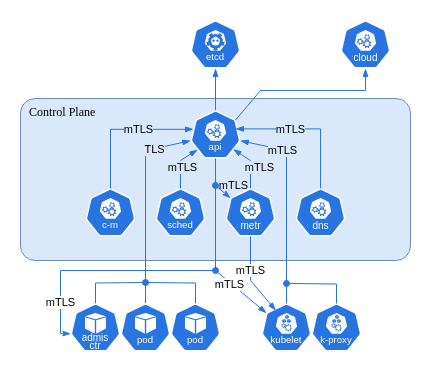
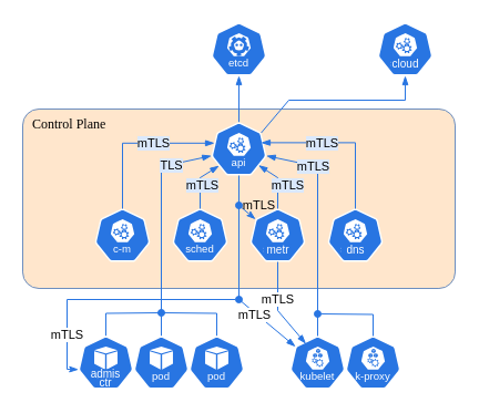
- <mxCell id="2" value="Control Plane" style="rounded=1;whiteSpace=wrap;html=1;fillColor=#DAE8FC;strokeColor=#6C8EBF;verticalAlign=top;fontFamily=Verdana;arcSize=9;align=left;spacingLeft=7;" parent="1" vertex="1"><mxGeometry x="20" y="98" width="390" height="162" as="geometry" /></mxCell>
+ <mxCell id="2" value="Control Plane" style="rounded=1;whiteSpace=wrap;html=1;fillColor=#ffe6cc;strokeColor=#6C8EBF;verticalAlign=top;fontFamily=Verdana;arcSize=9;align=left;spacingLeft=7;" parent="1" vertex="1"><mxGeometry x="20" y="98" width="390" height="162" as="geometry" /></mxCell>
